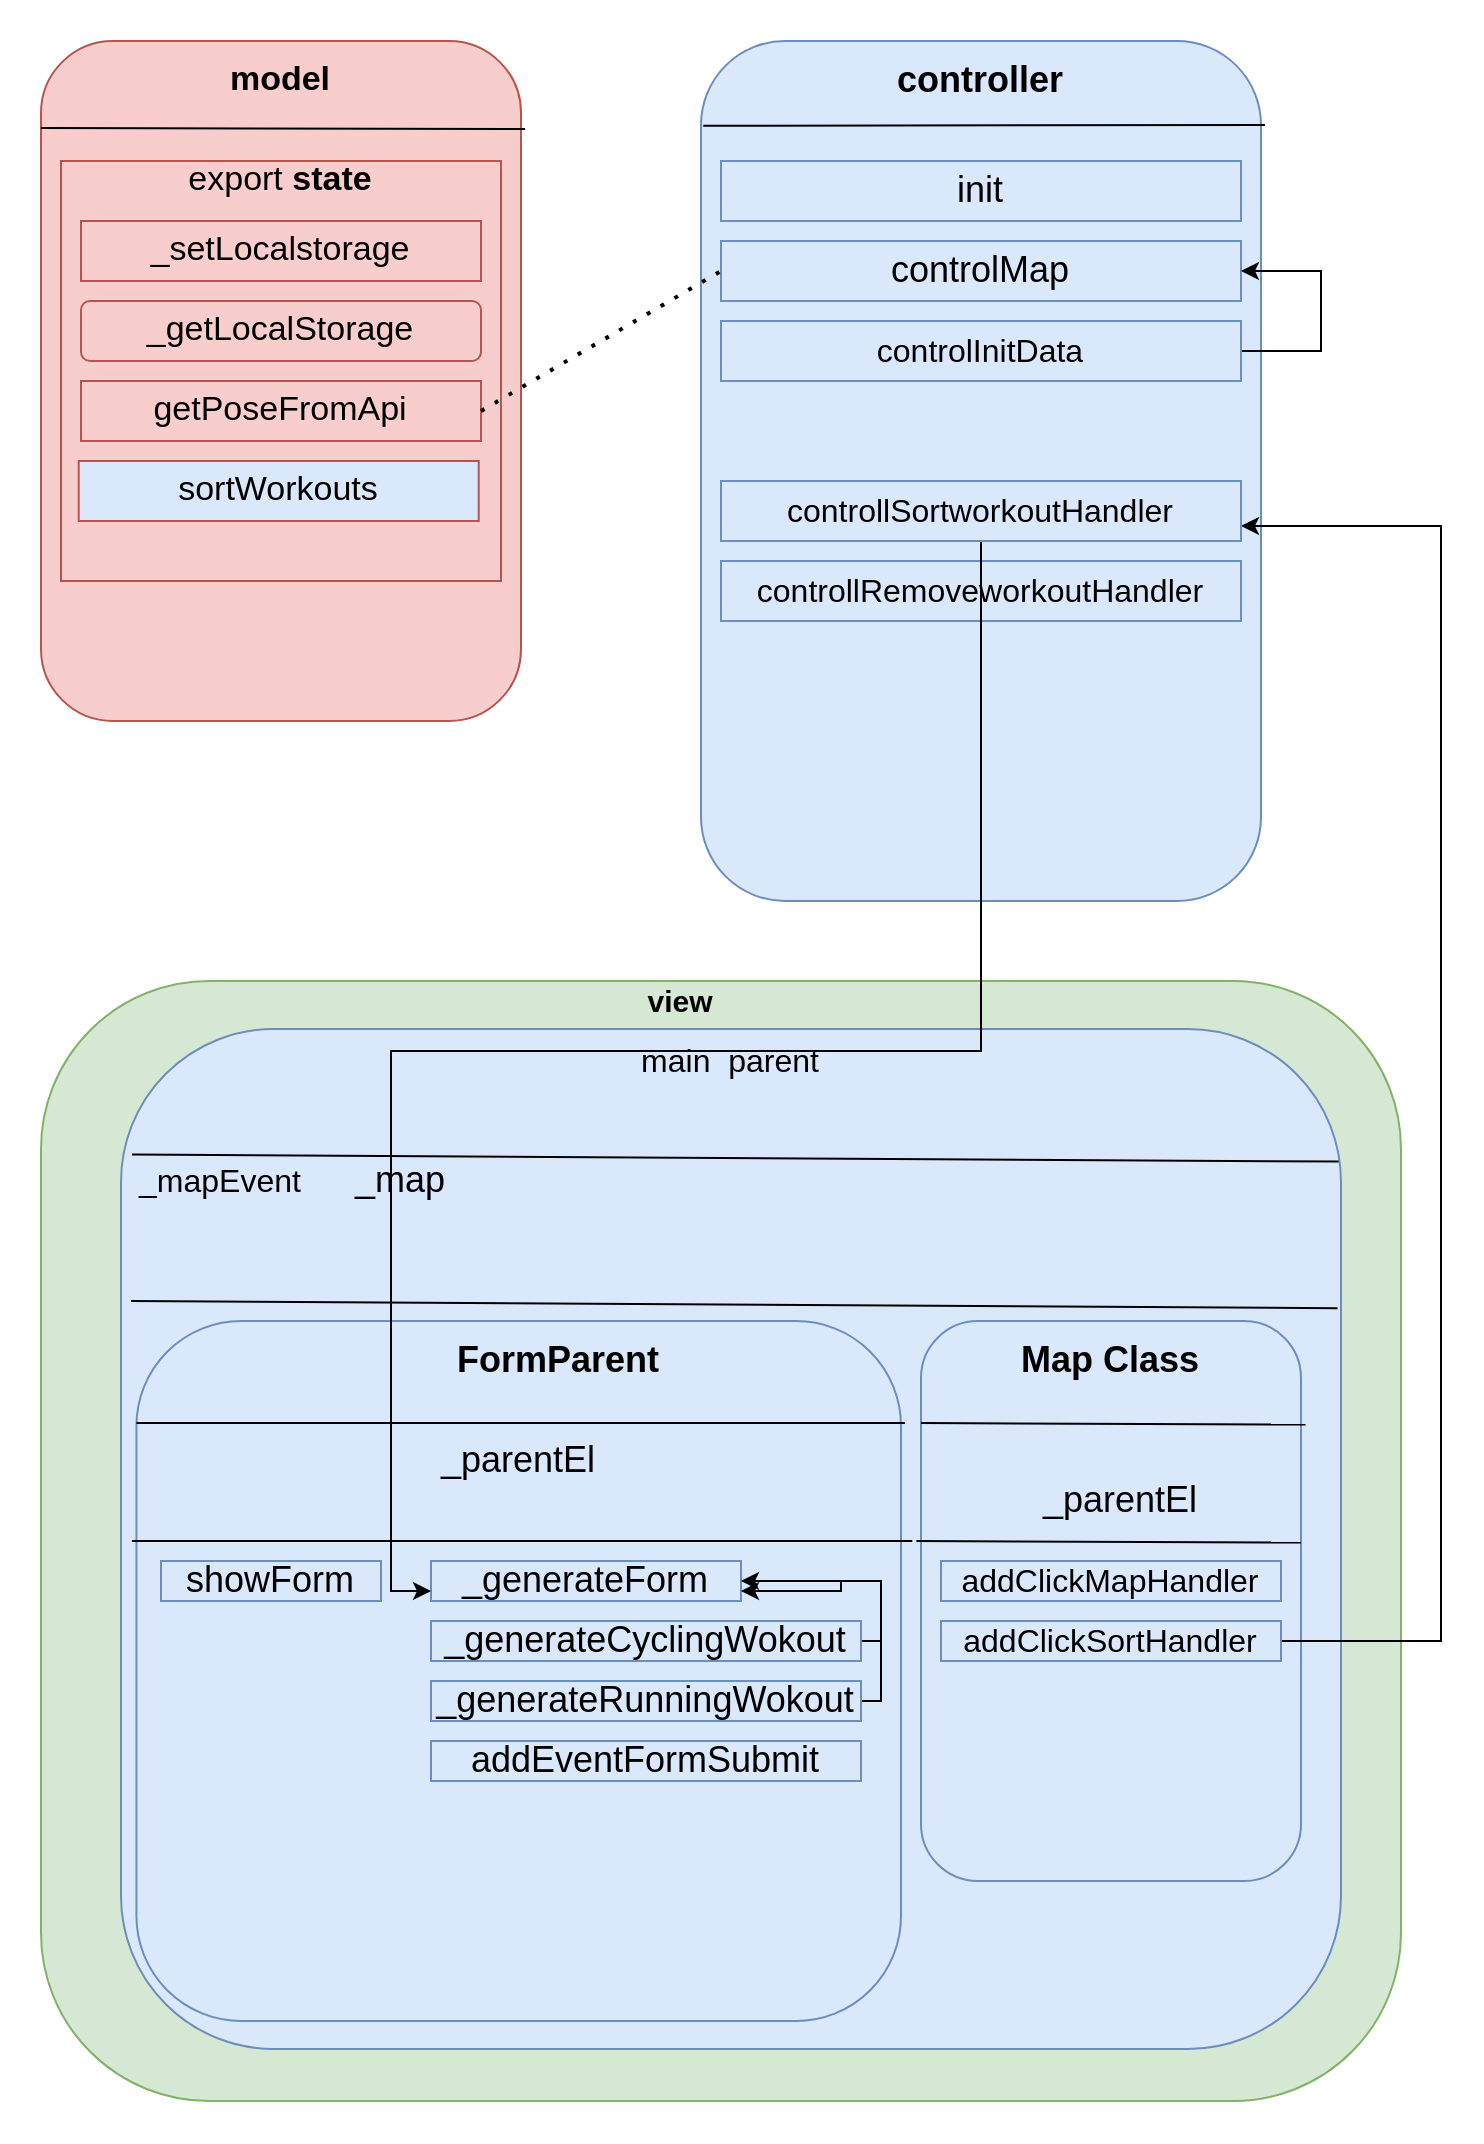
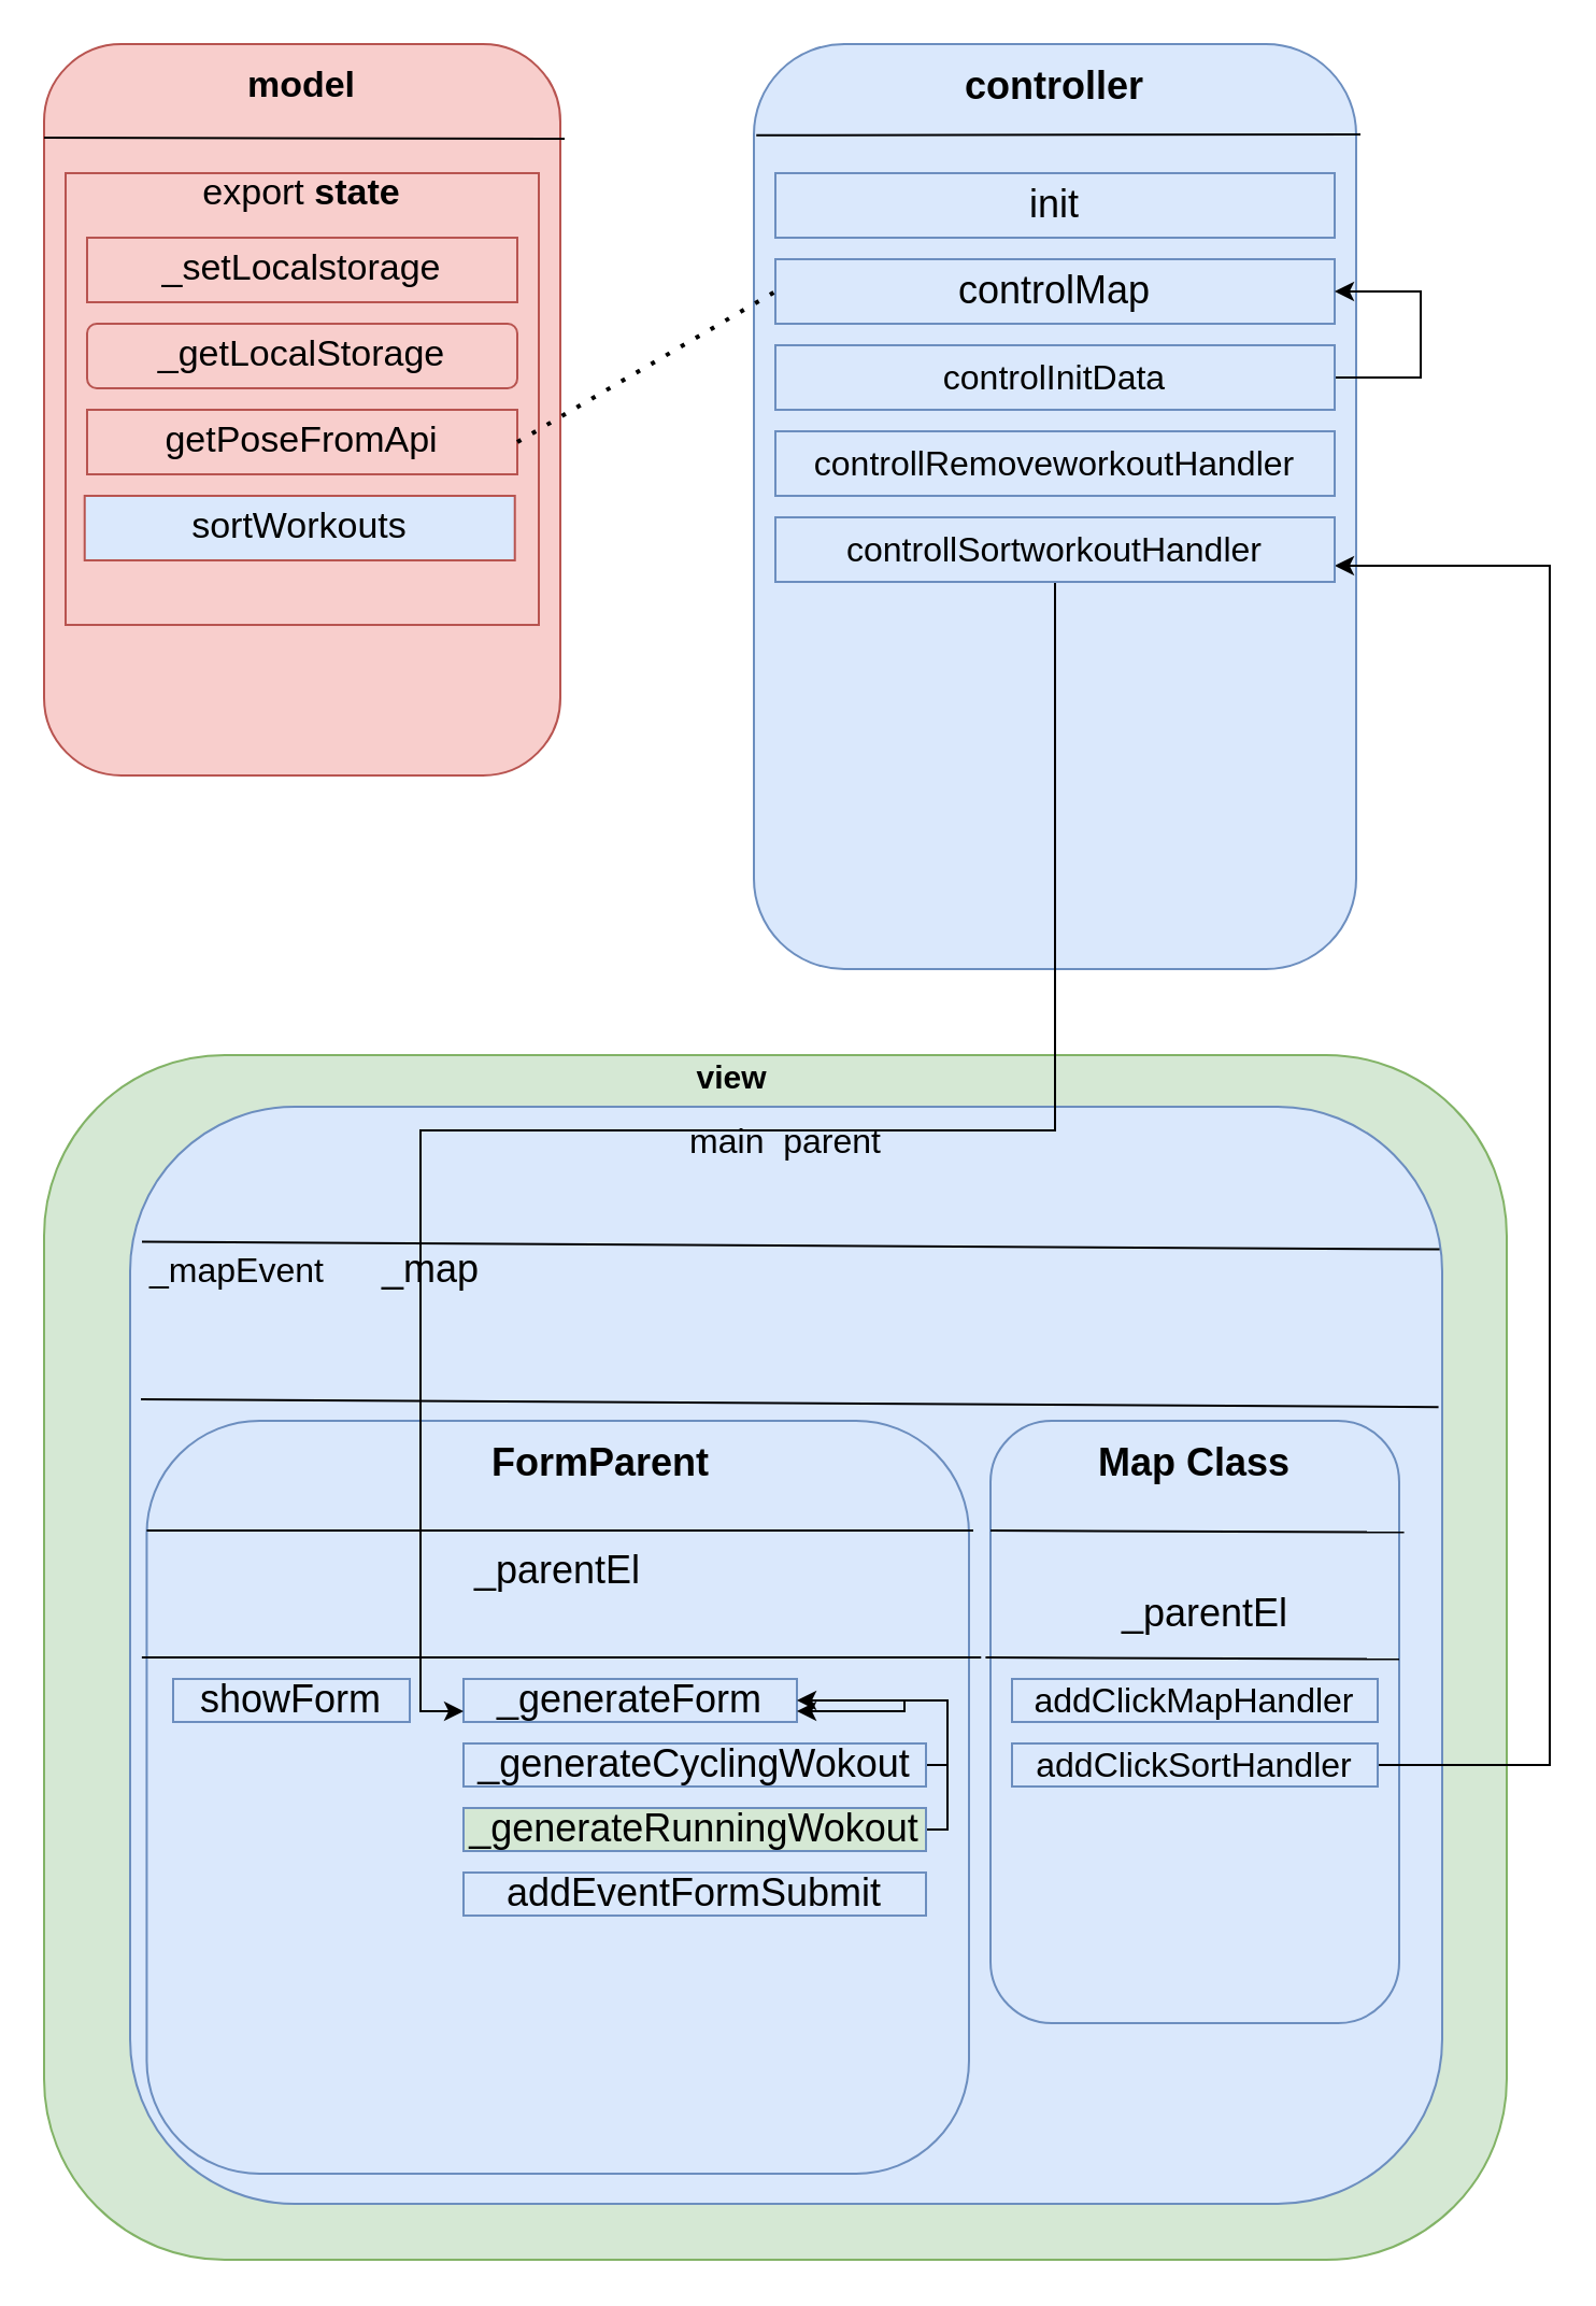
- <mxCell id="44" value="controllRemoveworkoutHandler" style="rounded=0;whiteSpace=wrap;html=1;fontSize=16;fillColor=#dae8fc;strokeColor=#6c8ebf;" parent="1" vertex="1"><mxGeometry x="360" y="280" width="260" height="30" as="geometry" /></mxCell>
+ <mxCell id="44" value="controllRemoveworkoutHandler" style="rounded=0;whiteSpace=wrap;html=1;fontSize=16;fillColor=#dae8fc;strokeColor=#6c8ebf;" parent="1" vertex="1"><mxGeometry x="360" y="200" width="260" height="30" as="geometry" /></mxCell>
- <mxCell id="42" value="_generateRunningWokout" style="rounded=0;whiteSpace=wrap;html=1;fontSize=18;fillColor=#dae8fc;strokeColor=#6c8ebf;" parent="1" vertex="1"><mxGeometry x="215" y="840" width="215" height="20" as="geometry" /></mxCell>
+ <mxCell id="42" value="_generateRunningWokout" style="rounded=0;whiteSpace=wrap;html=1;fontSize=18;fillColor=#d5e8d4;strokeColor=#6c8ebf;" parent="1" vertex="1"><mxGeometry x="215" y="840" width="215" height="20" as="geometry" /></mxCell>
